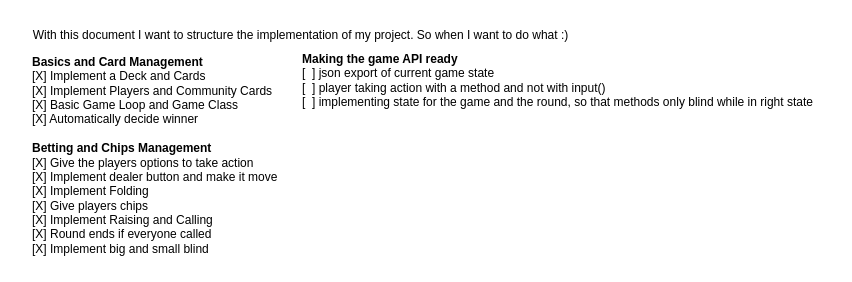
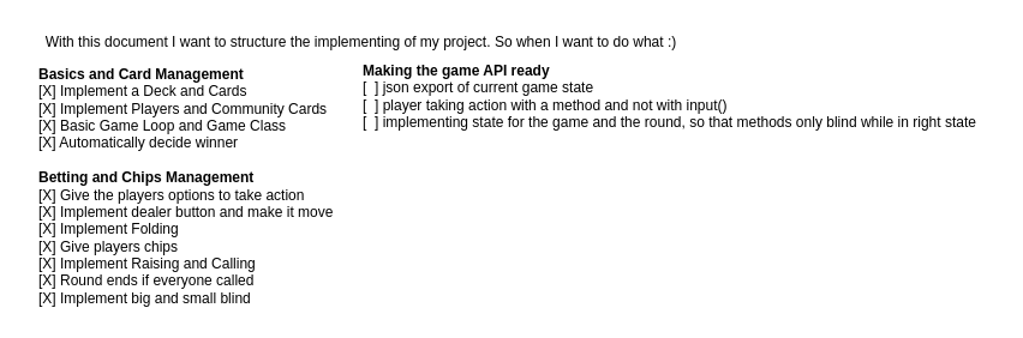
- <mxCell id="2" value="With this document I want to structure the implementation of my project. So when I want to do what :)" style="text;html=1;align=center;verticalAlign=middle;resizable=0;points=[];autosize=1;strokeColor=none;fillColor=none;" parent="1" vertex="1"><mxGeometry x="20" y="20" width="560" height="30" as="geometry" /></mxCell>
+ <mxCell id="2" value="With this document I want to structure the implementing of my project. So when I want to do what :)" style="text;html=1;align=center;verticalAlign=middle;resizable=0;points=[];autosize=1;strokeColor=none;fillColor=none;" parent="1" vertex="1"><mxGeometry x="20" y="20" width="560" height="30" as="geometry" /></mxCell>
